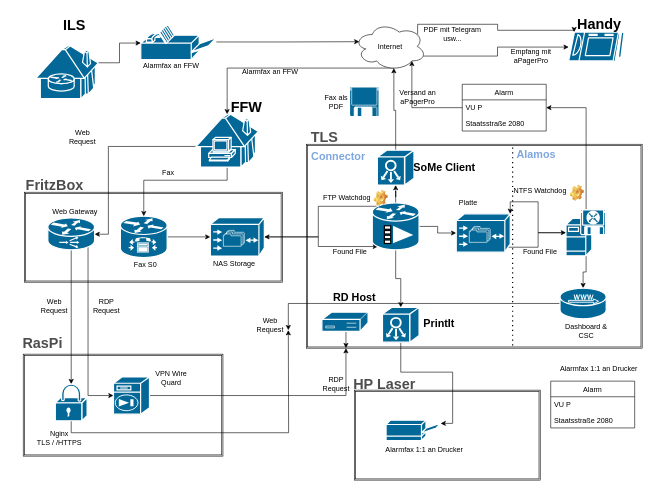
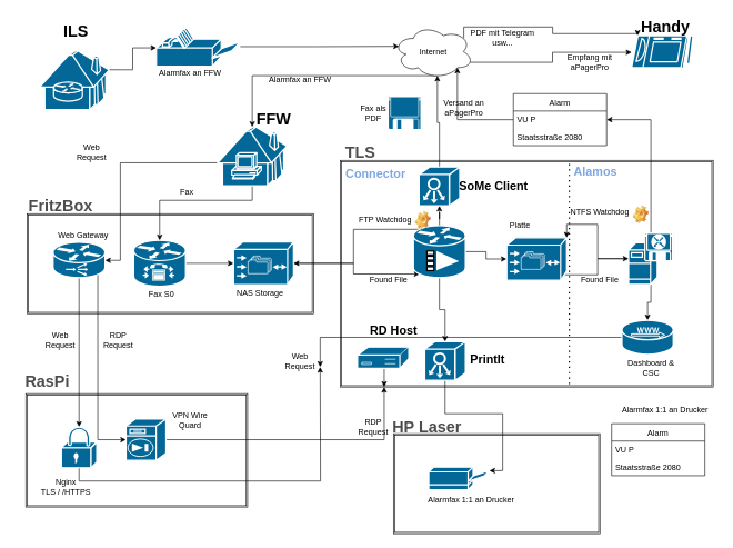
- <mxCell id="17" value="ILS" style="text;strokeColor=none;fillColor=none;html=1;fontSize=24;fontStyle=1;verticalAlign=middle;align=center;" vertex="1" parent="1"><mxGeometry x="73" y="22" width="100" height="40" as="geometry" /></mxCell>
+ <mxCell id="17" value="ILS" style="text;strokeColor=none;fillColor=none;html=1;fontSize=24;fontStyle=1;verticalAlign=middle;align=center;" vertex="1" parent="1"><mxGeometry x="63" y="27" width="100" height="40" as="geometry" /></mxCell>
